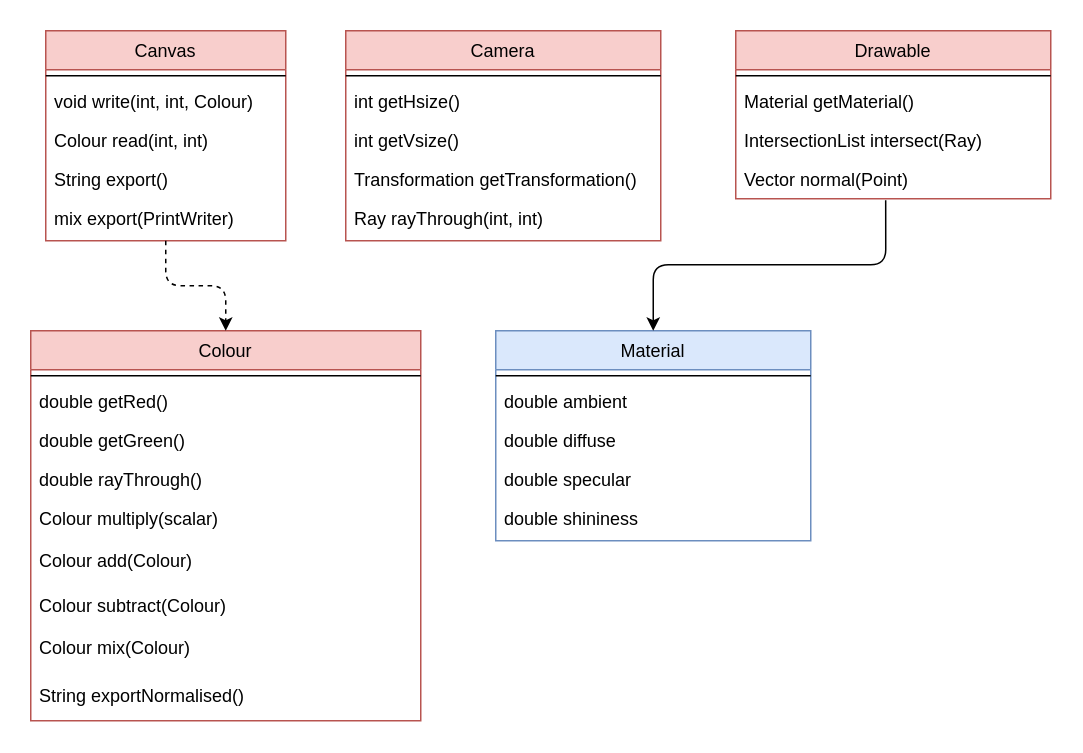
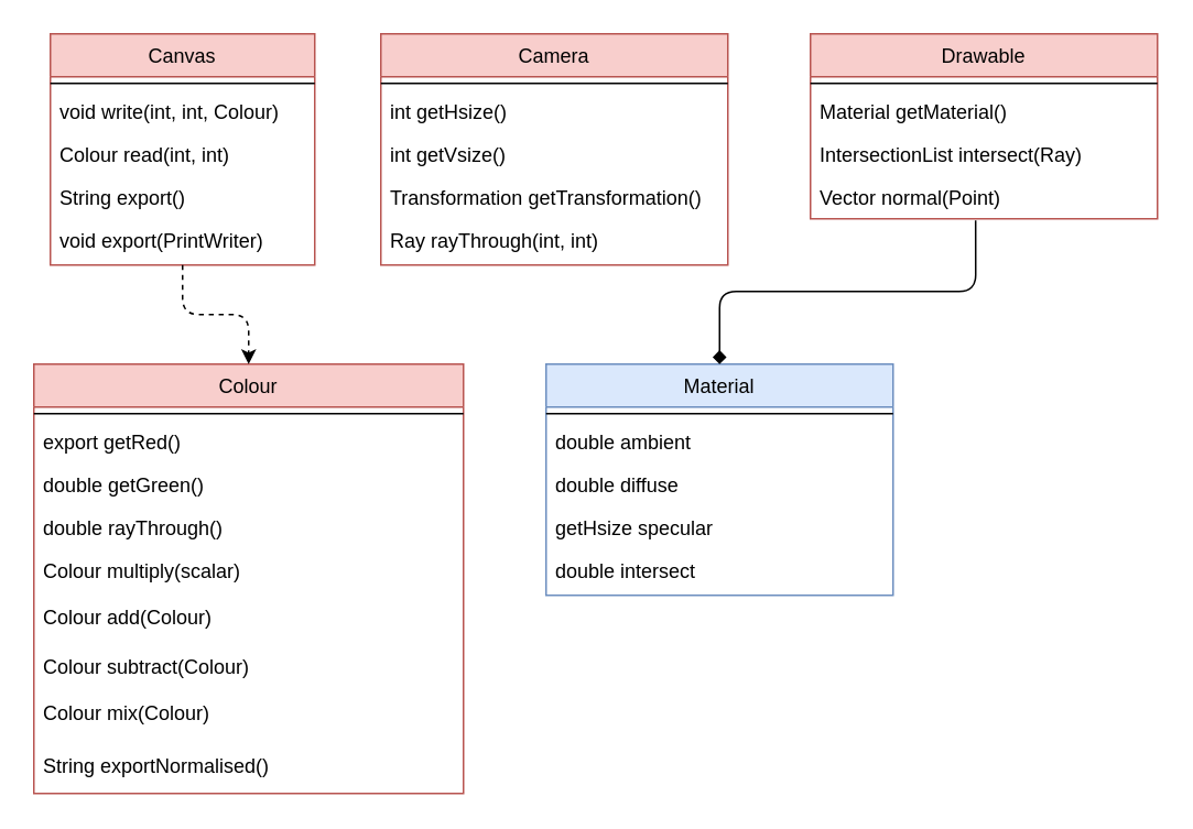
- <mxCell id="13" value="mix export(PrintWriter)" style="text;align=left;verticalAlign=top;spacingLeft=4;spacingRight=4;overflow=hidden;rotatable=0;points=[[0,0.5],[1,0.5]];portConstraint=eastwest;rounded=0;shadow=0;html=0;" vertex="1" parent="8"><mxGeometry y="112" width="160" height="26" as="geometry" /></mxCell>
+ <mxCell id="13" value="void export(PrintWriter)" style="text;align=left;verticalAlign=top;spacingLeft=4;spacingRight=4;overflow=hidden;rotatable=0;points=[[0,0.5],[1,0.5]];portConstraint=eastwest;rounded=0;shadow=0;html=0;" vertex="1" parent="8"><mxGeometry y="112" width="160" height="26" as="geometry" /></mxCell>
- <mxCell id="36" value="" style="endArrow=classic;html=1;edgeStyle=orthogonalEdgeStyle;exitX=0.476;exitY=1.038;exitDx=0;exitDy=0;exitPerimeter=0;" edge="1" parent="1" source="28" target="29"><mxGeometry width="50" height="50" relative="1" as="geometry"><mxPoint x="120" y="170" as="sourcePoint" /><mxPoint x="160" y="230" as="targetPoint" /></mxGeometry></mxCell>
+ <mxCell id="36" value="" style="endArrow=diamond;html=1;edgeStyle=orthogonalEdgeStyle;exitX=0.476;exitY=1.038;exitDx=0;exitDy=0;exitPerimeter=0;" edge="1" parent="1" source="28" target="29"><mxGeometry width="50" height="50" relative="1" as="geometry"><mxPoint x="120" y="170" as="sourcePoint" /><mxPoint x="160" y="230" as="targetPoint" /></mxGeometry></mxCell>
- <mxCell id="16" value="double getRed()" style="text;align=left;verticalAlign=top;spacingLeft=4;spacingRight=4;overflow=hidden;rotatable=0;points=[[0,0.5],[1,0.5]];portConstraint=eastwest;rounded=0;shadow=0;html=0;" vertex="1" parent="14"><mxGeometry y="34" width="260" height="26" as="geometry" /></mxCell>
+ <mxCell id="16" value="export getRed()" style="text;align=left;verticalAlign=top;spacingLeft=4;spacingRight=4;overflow=hidden;rotatable=0;points=[[0,0.5],[1,0.5]];portConstraint=eastwest;rounded=0;shadow=0;html=0;" vertex="1" parent="14"><mxGeometry y="34" width="260" height="26" as="geometry" /></mxCell>
- <mxCell id="33" value="double specular" style="text;align=left;verticalAlign=top;spacingLeft=4;spacingRight=4;overflow=hidden;rotatable=0;points=[[0,0.5],[1,0.5]];portConstraint=eastwest;rounded=0;shadow=0;html=0;" vertex="1" parent="29"><mxGeometry y="86" width="210" height="26" as="geometry" /></mxCell>
+ <mxCell id="33" value="getHsize specular" style="text;align=left;verticalAlign=top;spacingLeft=4;spacingRight=4;overflow=hidden;rotatable=0;points=[[0,0.5],[1,0.5]];portConstraint=eastwest;rounded=0;shadow=0;html=0;" vertex="1" parent="29"><mxGeometry y="86" width="210" height="26" as="geometry" /></mxCell>
- <mxCell id="34" value="double shininess" style="text;align=left;verticalAlign=top;spacingLeft=4;spacingRight=4;overflow=hidden;rotatable=0;points=[[0,0.5],[1,0.5]];portConstraint=eastwest;rounded=0;shadow=0;html=0;" vertex="1" parent="29"><mxGeometry y="112" width="210" height="26" as="geometry" /></mxCell>
+ <mxCell id="34" value="double intersect" style="text;align=left;verticalAlign=top;spacingLeft=4;spacingRight=4;overflow=hidden;rotatable=0;points=[[0,0.5],[1,0.5]];portConstraint=eastwest;rounded=0;shadow=0;html=0;" vertex="1" parent="29"><mxGeometry y="112" width="210" height="26" as="geometry" /></mxCell>
